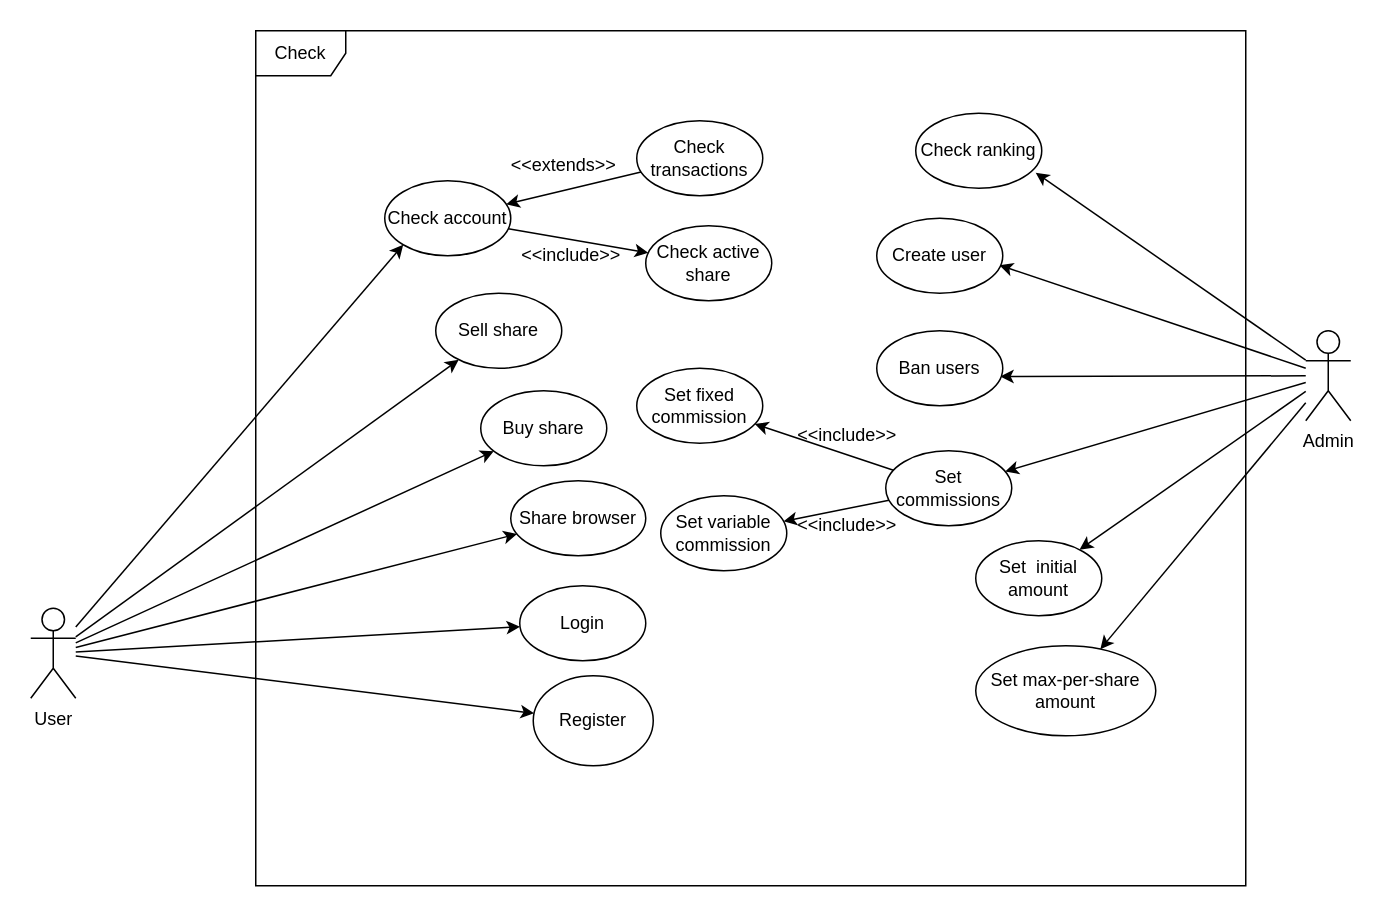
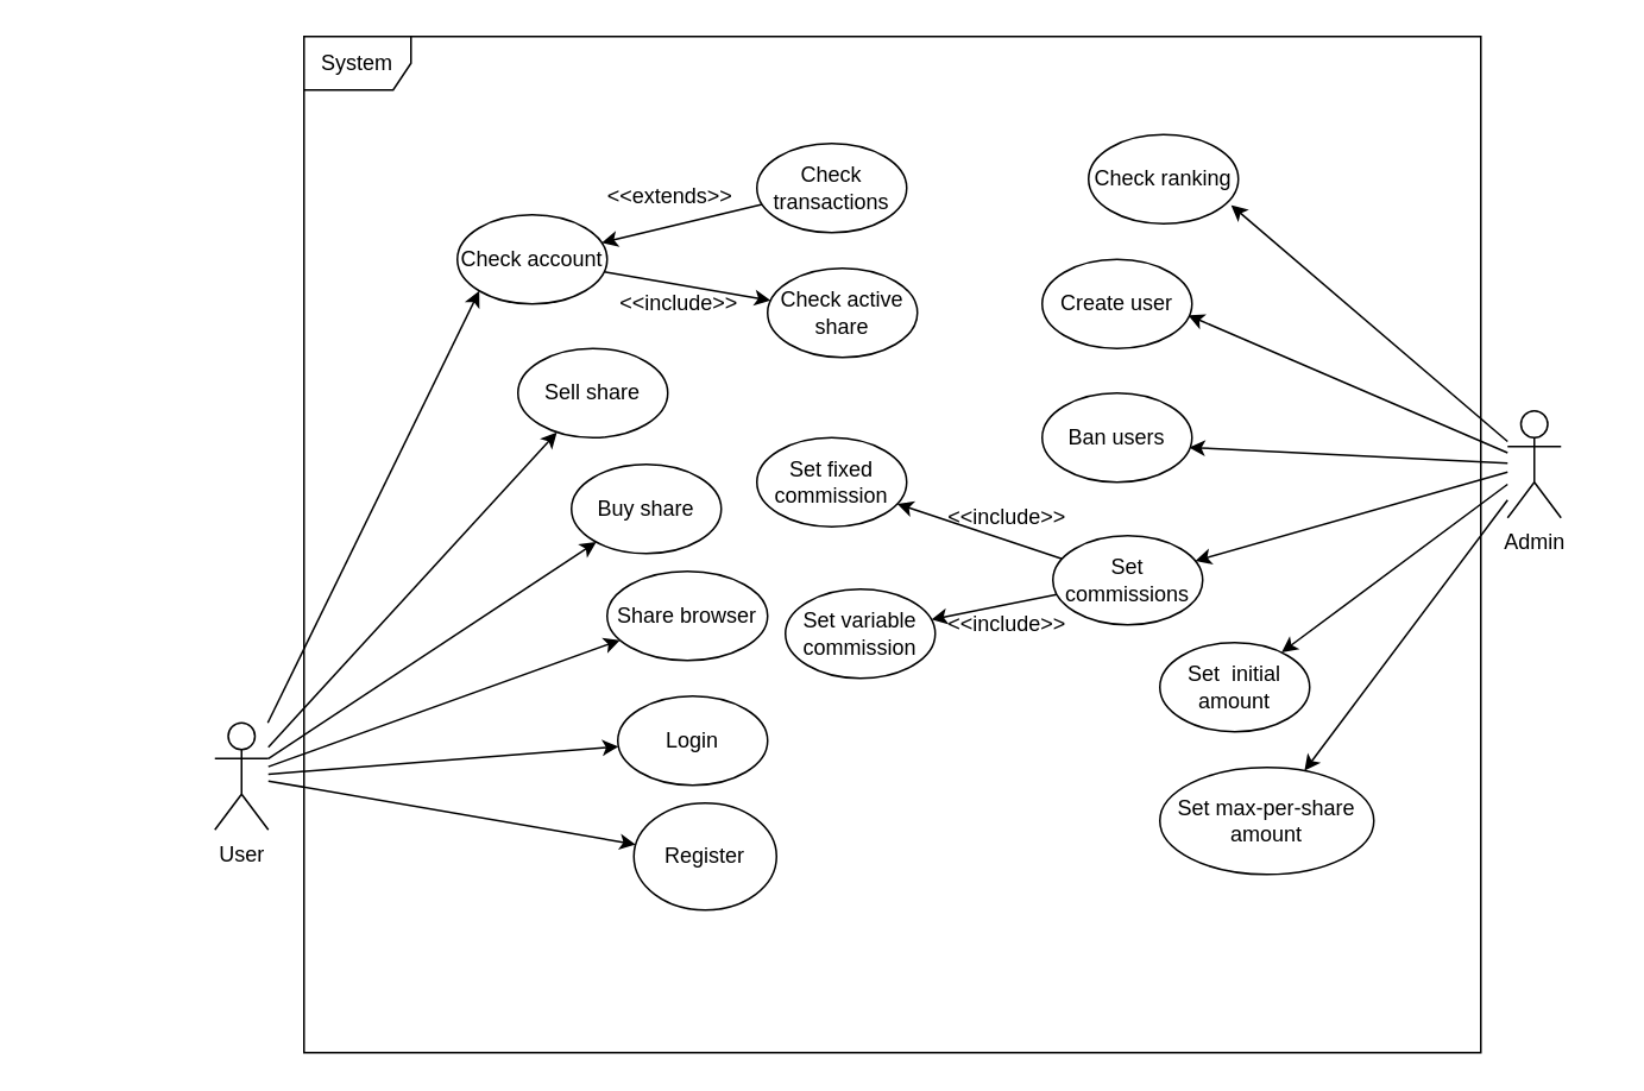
- <mxCell id="39" value="Check" style="shape=umlFrame;whiteSpace=wrap;html=1;" parent="1" vertex="1"><mxGeometry x="170" y="20" width="660" height="570" as="geometry" /></mxCell>
+ <mxCell id="39" value="System" style="shape=umlFrame;whiteSpace=wrap;html=1;" parent="1" vertex="1"><mxGeometry x="170" y="20" width="660" height="570" as="geometry" /></mxCell>
- <mxCell id="15" value="Admin&lt;br&gt;" style="shape=umlActor;verticalLabelPosition=bottom;verticalAlign=top;html=1;" parent="1" vertex="1"><mxGeometry x="870" y="220" width="30" height="60" as="geometry" /></mxCell>
+ <mxCell id="15" value="Admin&lt;br&gt;" style="shape=umlActor;verticalLabelPosition=bottom;verticalAlign=top;html=1;" parent="1" vertex="1"><mxGeometry x="845" y="230" width="30" height="60" as="geometry" /></mxCell>
- <mxCell id="8" value="User" style="shape=umlActor;verticalLabelPosition=bottom;verticalAlign=top;html=1;" parent="1" vertex="1"><mxGeometry x="20" y="405" width="30" height="60" as="geometry" /></mxCell>
+ <mxCell id="8" value="User" style="shape=umlActor;verticalLabelPosition=bottom;verticalAlign=top;html=1;" parent="1" vertex="1"><mxGeometry x="120" y="405" width="30" height="60" as="geometry" /></mxCell>
